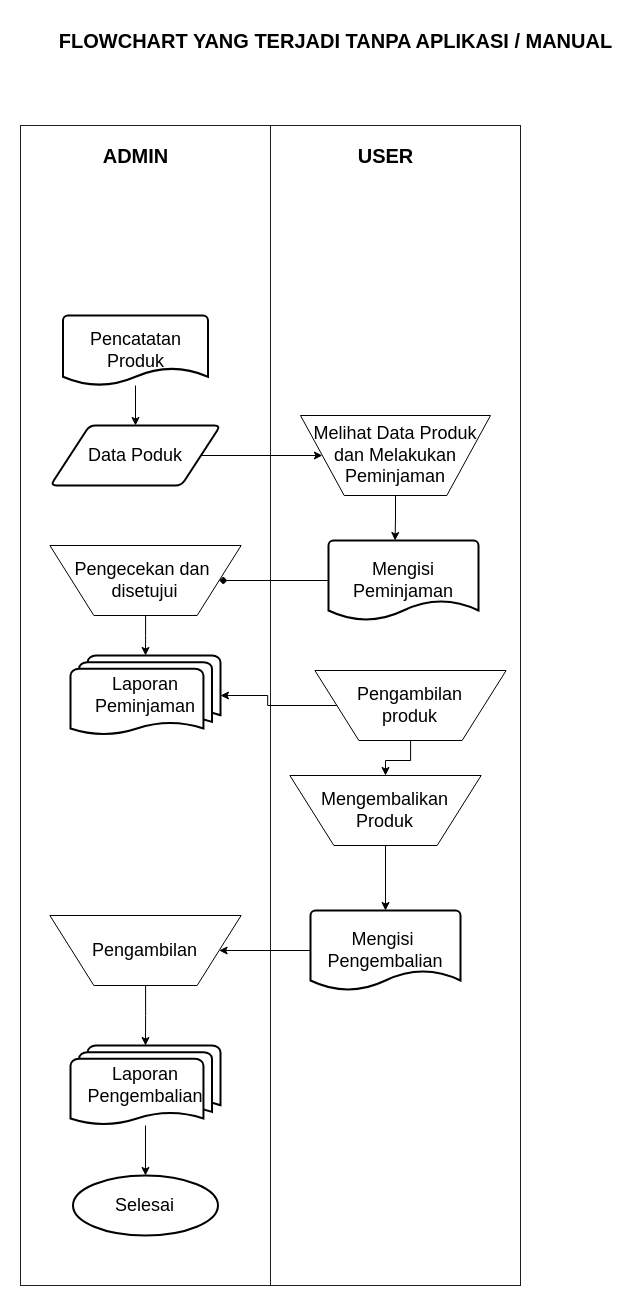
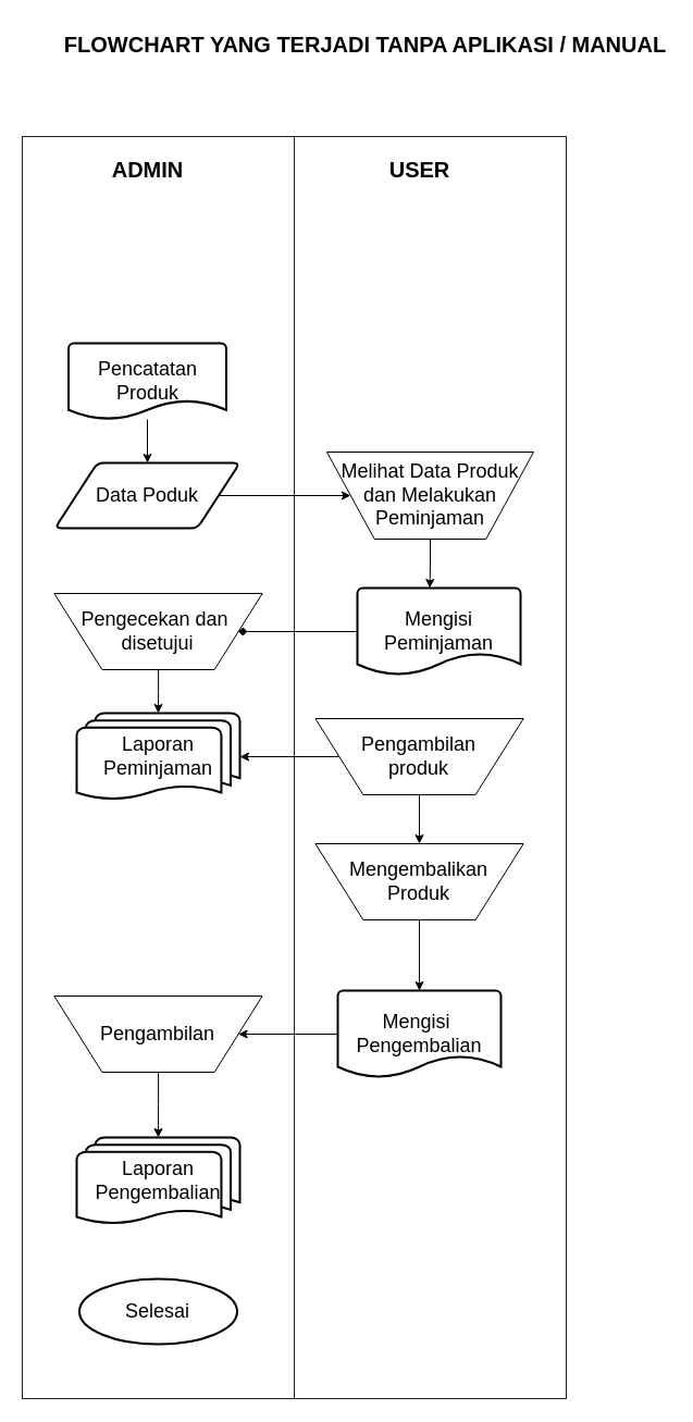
- <mxCell id="17" value="&lt;span style=&quot;font-size: 18px;&quot;&gt;Pengambilan&lt;/span&gt;&lt;div&gt;&lt;span style=&quot;font-size: 18px;&quot;&gt;produk&lt;/span&gt;&lt;/div&gt;" style="verticalLabelPosition=middle;verticalAlign=middle;html=1;shape=trapezoid;perimeter=trapezoidPerimeter;whiteSpace=wrap;size=0.23;arcSize=10;flipV=1;labelPosition=center;align=center;" vertex="1" parent="1"><mxGeometry x="314.38" y="670" width="191.25" height="70" as="geometry" /></mxCell>
+ <mxCell id="17" value="&lt;span style=&quot;font-size: 18px;&quot;&gt;Pengambilan&lt;/span&gt;&lt;div&gt;&lt;span style=&quot;font-size: 18px;&quot;&gt;produk&lt;/span&gt;&lt;/div&gt;" style="verticalLabelPosition=middle;verticalAlign=middle;html=1;shape=trapezoid;perimeter=trapezoidPerimeter;whiteSpace=wrap;size=0.23;arcSize=10;flipV=1;labelPosition=center;align=center;" vertex="1" parent="1"><mxGeometry x="289.38" y="660" width="191.25" height="70" as="geometry" /></mxCell>
- <mxCell id="29" style="edgeStyle=orthogonalEdgeStyle;rounded=0;orthogonalLoop=1;jettySize=auto;html=1;entryX=0.5;entryY=0;entryDx=0;entryDy=0;entryPerimeter=0;" edge="1" parent="1" source="26" target="28"><mxGeometry relative="1" as="geometry" /></mxCell>
